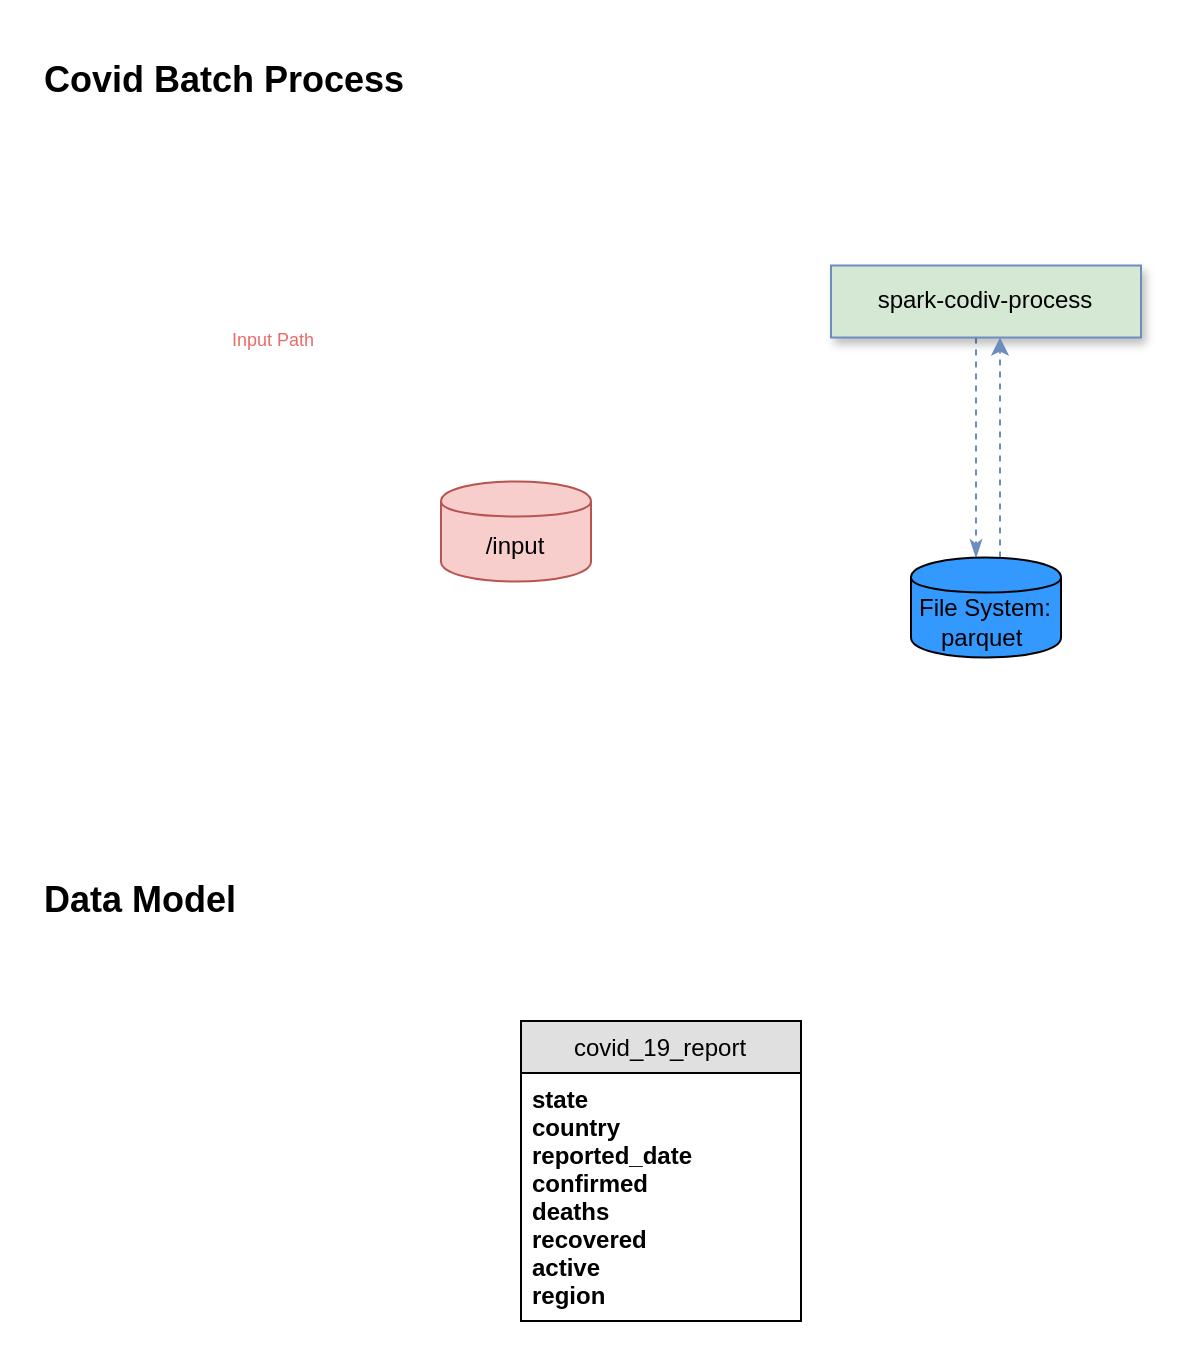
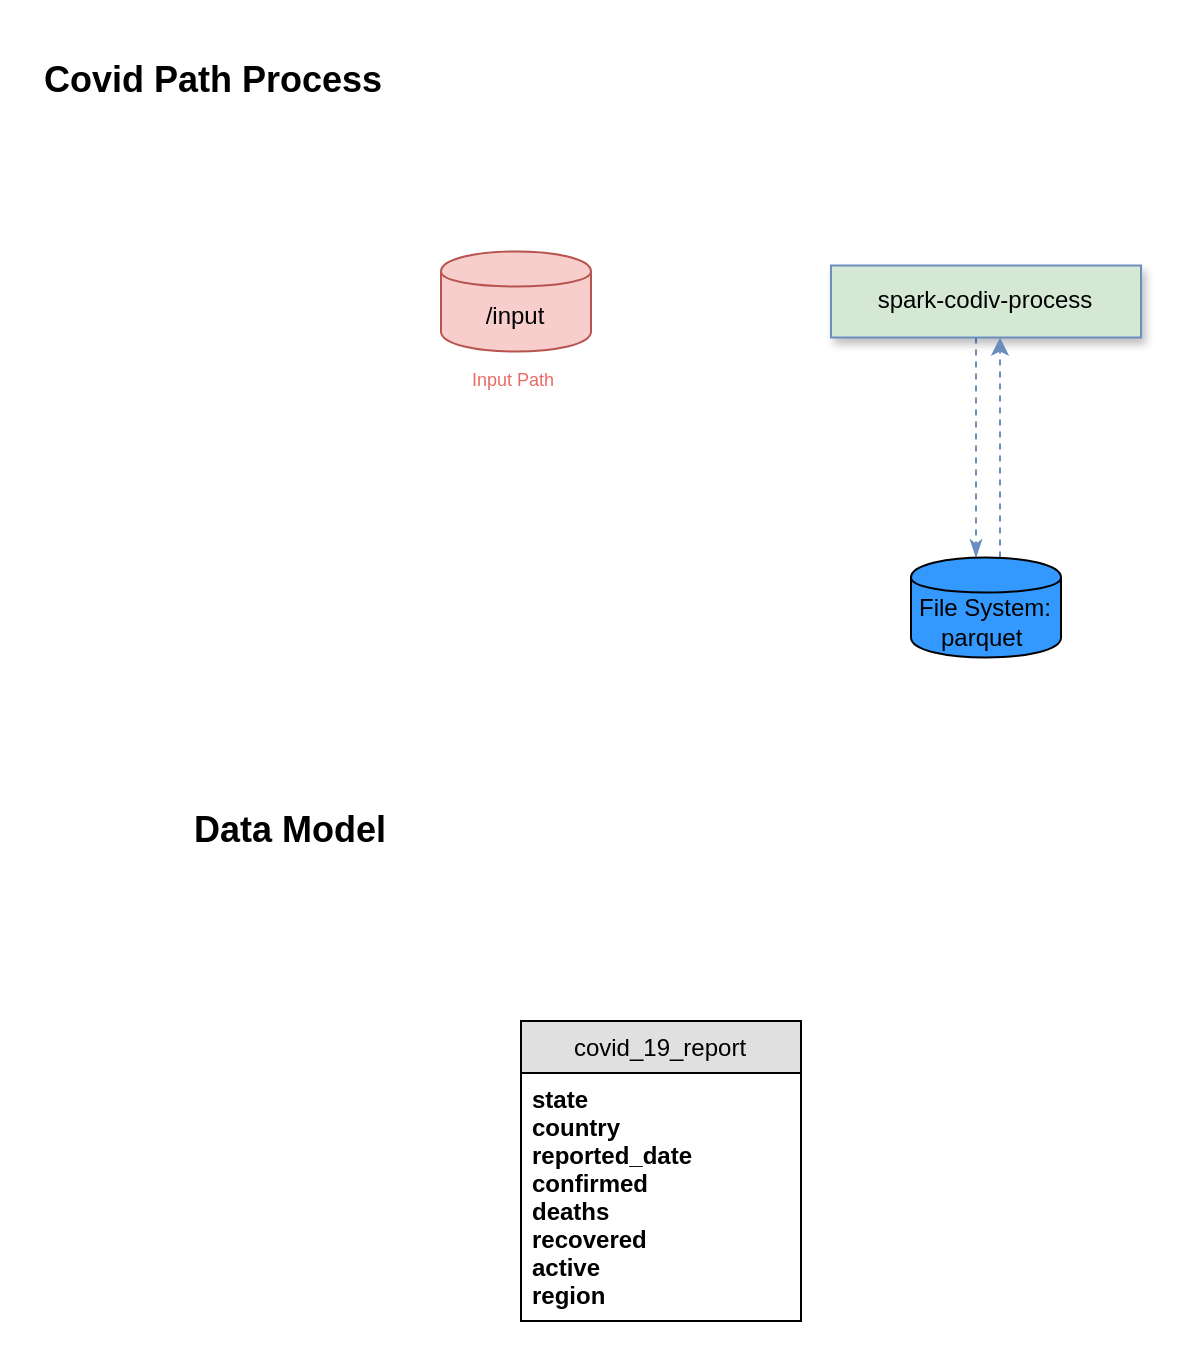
- <mxCell id="7" value="Covid Batch Process" style="text;html=1;strokeColor=none;fillColor=none;align=left;verticalAlign=middle;whiteSpace=wrap;fontSize=18;fontStyle=1" vertex="1" parent="1"><mxGeometry x="20" y="20" width="279" height="40" as="geometry" /></mxCell>
+ <mxCell id="7" value="Covid Path Process" style="text;html=1;strokeColor=none;fillColor=none;align=left;verticalAlign=middle;whiteSpace=wrap;fontSize=18;fontStyle=1" vertex="1" parent="1"><mxGeometry x="20" y="20" width="279" height="40" as="geometry" /></mxCell>
- <mxCell id="8" value="Input Path" style="text;html=1;strokeColor=none;fillColor=none;align=left;verticalAlign=middle;whiteSpace=wrap;rounded=0;shadow=0;fontColor=#EA6B66;fontSize=9;" vertex="1" parent="1"><mxGeometry x="113.53" y="160" width="47.93" height="20" as="geometry" /></mxCell>
+ <mxCell id="8" value="Input Path" style="text;html=1;strokeColor=none;fillColor=none;align=left;verticalAlign=middle;whiteSpace=wrap;rounded=0;shadow=0;fontColor=#EA6B66;fontSize=9;" vertex="1" parent="1"><mxGeometry x="233.53" y="180" width="47.93" height="20" as="geometry" /></mxCell>
- <mxCell id="4" value="/input&lt;div&gt;&lt;/div&gt;" style="shape=cylinder;whiteSpace=wrap;html=1;boundedLbl=1;backgroundOutline=1;fillColor=#f8cecc;strokeColor=#b85450;" vertex="1" parent="1"><mxGeometry x="220" y="240.25" width="75" height="50" as="geometry" /></mxCell>
+ <mxCell id="4" value="/input&lt;div&gt;&lt;/div&gt;" style="shape=cylinder;whiteSpace=wrap;html=1;boundedLbl=1;backgroundOutline=1;fillColor=#f8cecc;strokeColor=#b85450;" vertex="1" parent="1"><mxGeometry x="220" y="125.25" width="75" height="50" as="geometry" /></mxCell>
- <mxCell id="11" value="Data Model" style="text;html=1;strokeColor=none;fillColor=none;align=left;verticalAlign=middle;whiteSpace=wrap;fontSize=18;fontStyle=1" vertex="1" parent="1"><mxGeometry x="20" y="430" width="160" height="40" as="geometry" /></mxCell>
+ <mxCell id="11" value="Data Model" style="text;html=1;strokeColor=none;fillColor=none;align=left;verticalAlign=middle;whiteSpace=wrap;fontSize=18;fontStyle=1" vertex="1" parent="1"><mxGeometry x="95" y="395" width="160" height="40" as="geometry" /></mxCell>
